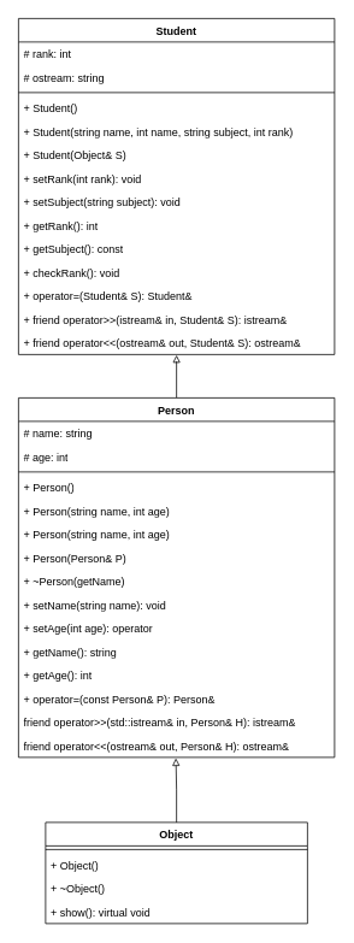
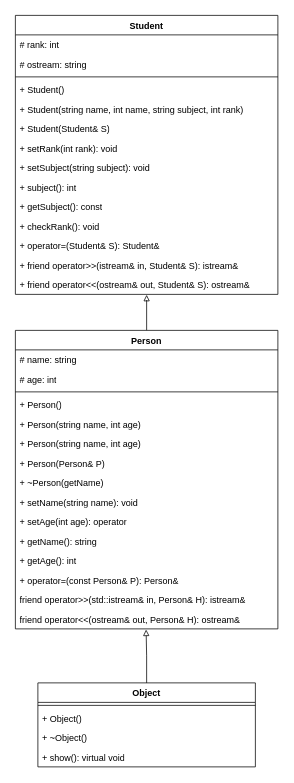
- <mxCell id="13" value="+ Student(Object&amp;amp; S)" style="text;strokeColor=none;fillColor=none;align=left;verticalAlign=top;spacingLeft=4;spacingRight=4;overflow=hidden;rotatable=0;points=[[0,0.5],[1,0.5]];portConstraint=eastwest;whiteSpace=wrap;html=1;" vertex="1" parent="7"><mxGeometry y="138" width="350" height="26" as="geometry" /></mxCell>
+ <mxCell id="13" value="+ Student(Student&amp;amp; S)" style="text;strokeColor=none;fillColor=none;align=left;verticalAlign=top;spacingLeft=4;spacingRight=4;overflow=hidden;rotatable=0;points=[[0,0.5],[1,0.5]];portConstraint=eastwest;whiteSpace=wrap;html=1;" vertex="1" parent="7"><mxGeometry y="138" width="350" height="26" as="geometry" /></mxCell>
- <mxCell id="16" value="+ getRank(): int" style="text;strokeColor=none;fillColor=none;align=left;verticalAlign=top;spacingLeft=4;spacingRight=4;overflow=hidden;rotatable=0;points=[[0,0.5],[1,0.5]];portConstraint=eastwest;whiteSpace=wrap;html=1;" vertex="1" parent="7"><mxGeometry y="216" width="350" height="26" as="geometry" /></mxCell>
+ <mxCell id="16" value="+ subject(): int" style="text;strokeColor=none;fillColor=none;align=left;verticalAlign=top;spacingLeft=4;spacingRight=4;overflow=hidden;rotatable=0;points=[[0,0.5],[1,0.5]];portConstraint=eastwest;whiteSpace=wrap;html=1;" vertex="1" parent="7"><mxGeometry y="216" width="350" height="26" as="geometry" /></mxCell>
